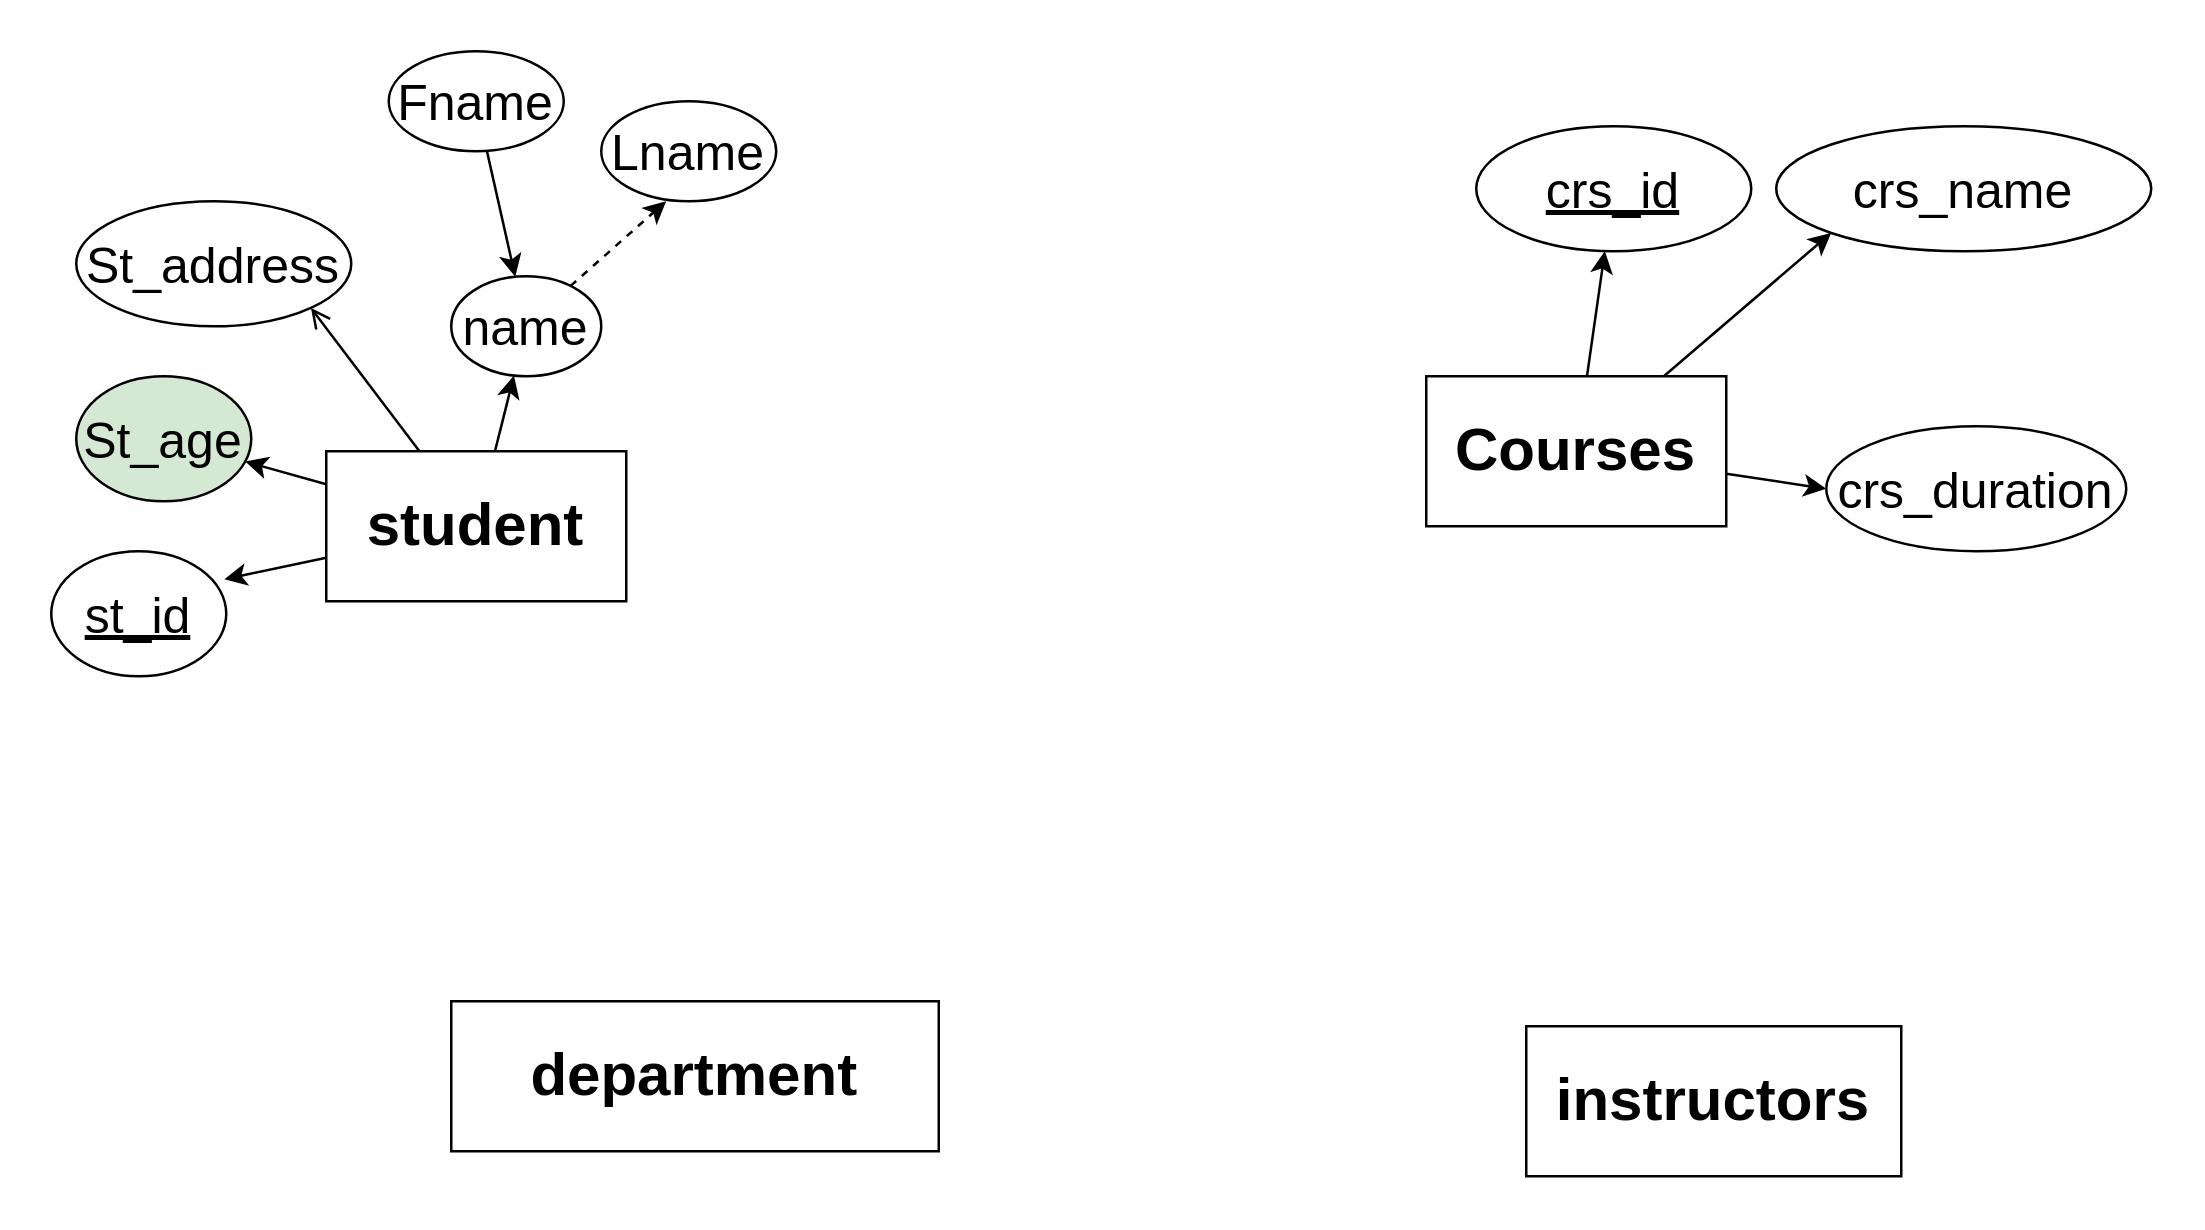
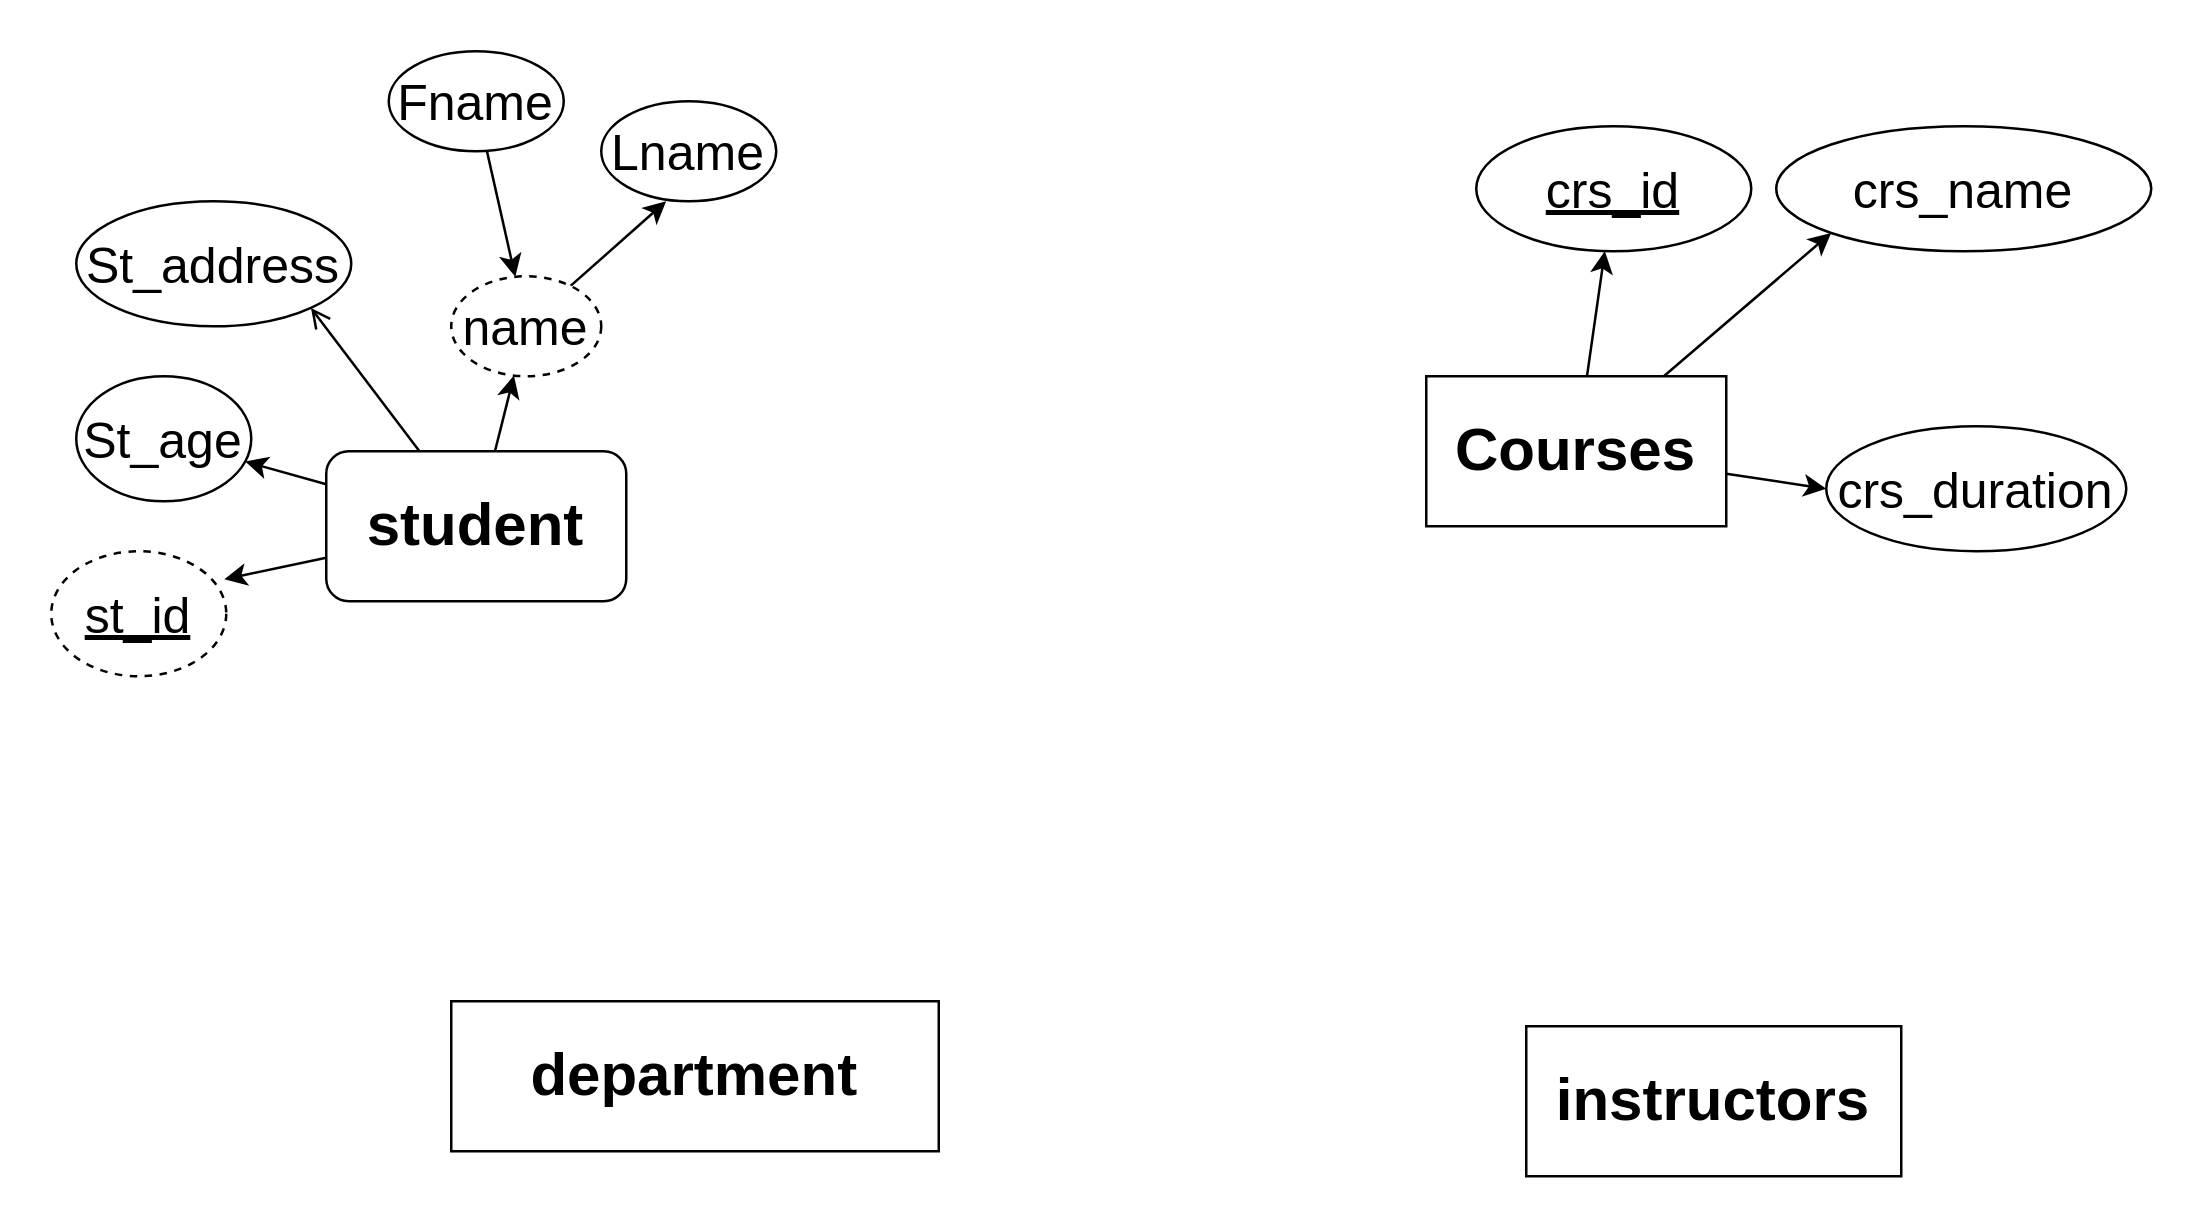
- <mxCell id="18" value="" style="rounded=0;orthogonalLoop=1;jettySize=auto;html=1;entryX=0.371;entryY=1;entryDx=0;entryDy=0;entryPerimeter=0;dashed=1;" edge="1" parent="1" source="19" target="15"><mxGeometry relative="1" as="geometry" /></mxCell>
+ <mxCell id="18" value="" style="rounded=0;orthogonalLoop=1;jettySize=auto;html=1;entryX=0.371;entryY=1;entryDx=0;entryDy=0;entryPerimeter=0;" edge="1" parent="1" source="19" target="15"><mxGeometry relative="1" as="geometry" /></mxCell>
- <mxCell id="19" value="&lt;font style=&quot;font-size: 20px;&quot;&gt;name&lt;/font&gt;" style="ellipse;whiteSpace=wrap;html=1;" vertex="1" parent="1"><mxGeometry x="180" y="110" width="60" height="40" as="geometry" /></mxCell>
+ <mxCell id="19" value="&lt;font style=&quot;font-size: 20px;&quot;&gt;name&lt;/font&gt;" style="ellipse;whiteSpace=wrap;html=1;dashed=1;" vertex="1" parent="1"><mxGeometry x="180" y="110" width="60" height="40" as="geometry" /></mxCell>
- <mxCell id="14" value="&lt;span style=&quot;font-size: 20px;&quot;&gt;St_age&lt;/span&gt;" style="ellipse;whiteSpace=wrap;html=1;fillColor=#d5e8d4;" vertex="1" parent="1"><mxGeometry x="30" y="150" width="70" height="50" as="geometry" /></mxCell>
+ <mxCell id="14" value="&lt;span style=&quot;font-size: 20px;&quot;&gt;St_age&lt;/span&gt;" style="ellipse;whiteSpace=wrap;html=1;" vertex="1" parent="1"><mxGeometry x="30" y="150" width="70" height="50" as="geometry" /></mxCell>
- <mxCell id="7" value="&lt;b&gt;&lt;font style=&quot;font-size: 24px;&quot;&gt;student&lt;/font&gt;&lt;/b&gt;" style="rounded=0;whiteSpace=wrap;html=1;" vertex="1" parent="1"><mxGeometry x="130" y="180" width="120" height="60" as="geometry" /></mxCell>
+ <mxCell id="7" value="&lt;b&gt;&lt;font style=&quot;font-size: 24px;&quot;&gt;student&lt;/font&gt;&lt;/b&gt;" style="whiteSpace=wrap;html=1;rounded=1;" vertex="1" parent="1"><mxGeometry x="130" y="180" width="120" height="60" as="geometry" /></mxCell>
- <mxCell id="12" value="&lt;font style=&quot;font-size: 20px;&quot;&gt;&lt;u&gt;st_id&lt;/u&gt;&lt;/font&gt;" style="ellipse;whiteSpace=wrap;html=1;" vertex="1" parent="1"><mxGeometry y="220" width="70" height="50" as="geometry" x="20" /></mxCell>
+ <mxCell id="12" value="&lt;font style=&quot;font-size: 20px;&quot;&gt;&lt;u&gt;st_id&lt;/u&gt;&lt;/font&gt;" style="ellipse;whiteSpace=wrap;html=1;dashed=1;" vertex="1" parent="1"><mxGeometry y="220" width="70" height="50" as="geometry" x="20" /></mxCell>
